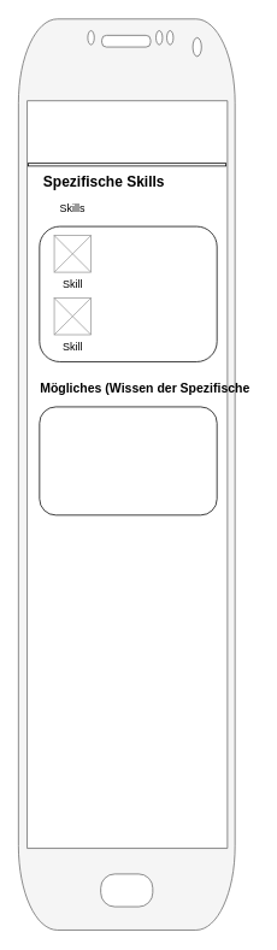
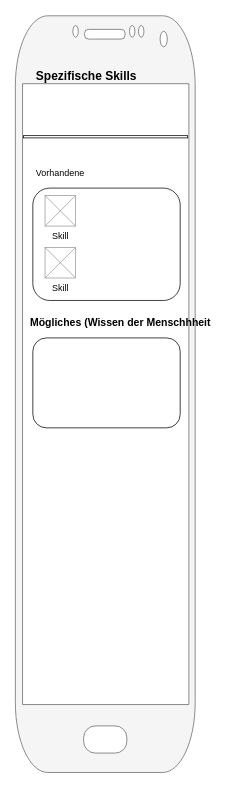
- <mxCell id="7" value="&lt;span style=&quot;font-size: 16px&quot;&gt;&lt;b&gt;Spezifische Skills&lt;/b&gt;&lt;/span&gt;" style="text;html=1;strokeColor=none;fillColor=none;align=center;verticalAlign=middle;whiteSpace=wrap;rounded=0;" parent="1" vertex="1"><mxGeometry x="40" y="190" width="150" height="20" as="geometry" /></mxCell>
+ <mxCell id="7" value="&lt;span style=&quot;font-size: 16px&quot;&gt;&lt;b&gt;Spezifische Skills&lt;/b&gt;&lt;/span&gt;" style="text;html=1;strokeColor=none;fillColor=none;align=center;verticalAlign=middle;whiteSpace=wrap;rounded=0;" parent="1" vertex="1"><mxGeometry x="40" y="90" width="150" height="20" as="geometry" /></mxCell>
- <mxCell id="5" value="&lt;font style=&quot;font-size: 12px;&quot;&gt;&lt;span style=&quot;font-size: 12px;&quot;&gt;Skills&lt;/span&gt;&lt;/font&gt;" style="text;html=1;strokeColor=none;fillColor=none;align=center;verticalAlign=middle;whiteSpace=wrap;rounded=0;fontStyle=0;fontSize=12;" parent="1" vertex="1"><mxGeometry x="40" y="220" width="80" height="20" as="geometry" /></mxCell>
+ <mxCell id="5" value="&lt;font style=&quot;font-size: 12px;&quot;&gt;&lt;span style=&quot;font-size: 12px;&quot;&gt;Vorhandene&lt;/span&gt;&lt;/font&gt;" style="text;html=1;strokeColor=none;fillColor=none;align=center;verticalAlign=middle;whiteSpace=wrap;rounded=0;fontStyle=0;fontSize=12;" parent="1" vertex="1"><mxGeometry x="40" y="220" width="80" height="20" as="geometry" /></mxCell>
- <mxCell id="6" value="&lt;b&gt;&lt;font style=&quot;font-size: 14px&quot;&gt;Mögliches (Wissen der Spezifische&lt;/font&gt;&lt;/b&gt;" style="text;html=1;strokeColor=none;fillColor=none;align=center;verticalAlign=middle;whiteSpace=wrap;rounded=0;" parent="1" vertex="1"><mxGeometry x="35.51" y="420" width="249" height="20" as="geometry" /></mxCell>
+ <mxCell id="6" value="&lt;b&gt;&lt;font style=&quot;font-size: 14px&quot;&gt;Mögliches (Wissen der Menschhheit&lt;/font&gt;&lt;/b&gt;" style="text;html=1;strokeColor=none;fillColor=none;align=center;verticalAlign=middle;whiteSpace=wrap;rounded=0;" parent="1" vertex="1"><mxGeometry x="35.51" y="420" width="249" height="20" as="geometry" /></mxCell>
